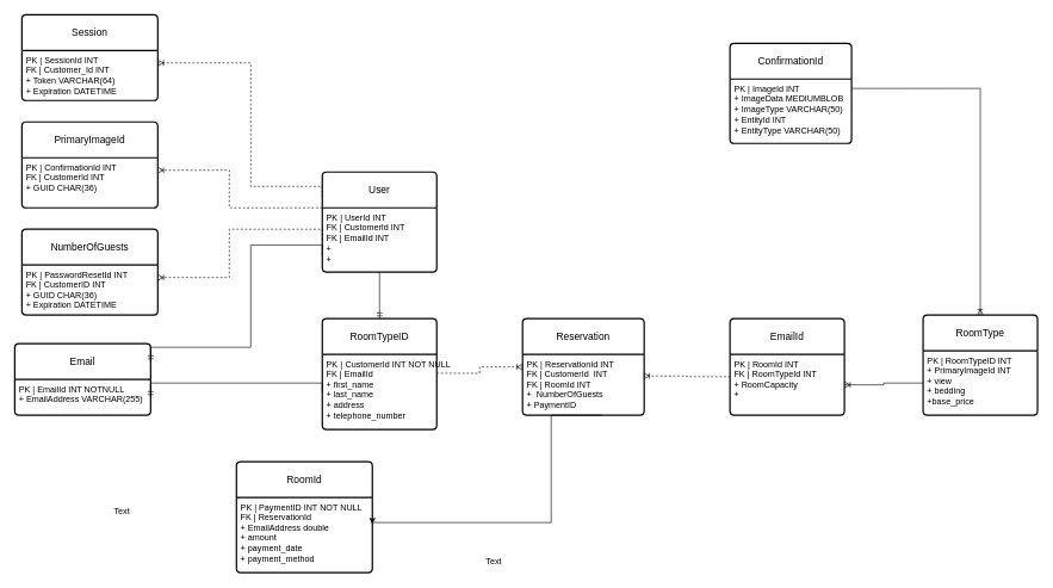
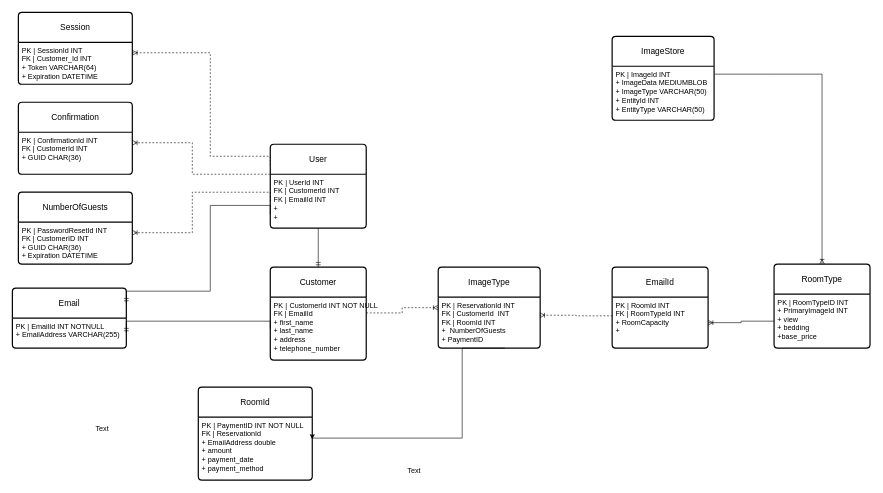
- <mxCell id="18" value="ConfirmationId" style="swimlane;childLayout=stackLayout;horizontal=1;startSize=50;horizontalStack=0;rounded=1;fontSize=14;fontStyle=0;strokeWidth=2;resizeParent=0;resizeLast=1;shadow=0;dashed=0;align=center;arcSize=4;whiteSpace=wrap;html=1;" parent="1" vertex="1"><mxGeometry x="1020" y="60" width="170" height="140" as="geometry" /></mxCell>
+ <mxCell id="18" value="ImageStore" style="swimlane;childLayout=stackLayout;horizontal=1;startSize=50;horizontalStack=0;rounded=1;fontSize=14;fontStyle=0;strokeWidth=2;resizeParent=0;resizeLast=1;shadow=0;dashed=0;align=center;arcSize=4;whiteSpace=wrap;html=1;" parent="1" vertex="1"><mxGeometry x="1020" y="60" width="170" height="140" as="geometry" /></mxCell>
- <mxCell id="10" value="PrimaryImageId" style="swimlane;childLayout=stackLayout;horizontal=1;startSize=50;horizontalStack=0;rounded=1;fontSize=14;fontStyle=0;strokeWidth=2;resizeParent=0;resizeLast=1;shadow=0;dashed=0;align=center;arcSize=4;whiteSpace=wrap;html=1;" parent="1" vertex="1"><mxGeometry x="30" y="170" width="190" height="120" as="geometry" /></mxCell>
+ <mxCell id="10" value="Confirmation" style="swimlane;childLayout=stackLayout;horizontal=1;startSize=50;horizontalStack=0;rounded=1;fontSize=14;fontStyle=0;strokeWidth=2;resizeParent=0;resizeLast=1;shadow=0;dashed=0;align=center;arcSize=4;whiteSpace=wrap;html=1;" parent="1" vertex="1"><mxGeometry x="30" y="170" width="190" height="120" as="geometry" /></mxCell>
- <mxCell id="2" value="RoomTypeID" style="swimlane;childLayout=stackLayout;horizontal=1;startSize=50;horizontalStack=0;rounded=1;fontSize=14;fontStyle=0;strokeWidth=2;resizeParent=0;resizeLast=1;shadow=0;dashed=0;align=center;arcSize=4;whiteSpace=wrap;html=1;" parent="1" vertex="1"><mxGeometry x="450" y="445" width="160" height="155" as="geometry"><mxRectangle x="480" y="445" width="100" height="50" as="alternateBounds" /></mxGeometry></mxCell>
+ <mxCell id="2" value="Customer" style="swimlane;childLayout=stackLayout;horizontal=1;startSize=50;horizontalStack=0;rounded=1;fontSize=14;fontStyle=0;strokeWidth=2;resizeParent=0;resizeLast=1;shadow=0;dashed=0;align=center;arcSize=4;whiteSpace=wrap;html=1;" parent="1" vertex="1"><mxGeometry x="450" y="445" width="160" height="155" as="geometry"><mxRectangle x="480" y="445" width="100" height="50" as="alternateBounds" /></mxGeometry></mxCell>
- <mxCell id="4" value="Reservation" style="swimlane;childLayout=stackLayout;horizontal=1;startSize=50;horizontalStack=0;rounded=1;fontSize=14;fontStyle=0;strokeWidth=2;resizeParent=0;resizeLast=1;shadow=0;dashed=0;align=center;arcSize=4;whiteSpace=wrap;html=1;" parent="1" vertex="1"><mxGeometry x="730" y="445" width="170" height="135" as="geometry" /></mxCell>
+ <mxCell id="4" value="ImageType" style="swimlane;childLayout=stackLayout;horizontal=1;startSize=50;horizontalStack=0;rounded=1;fontSize=14;fontStyle=0;strokeWidth=2;resizeParent=0;resizeLast=1;shadow=0;dashed=0;align=center;arcSize=4;whiteSpace=wrap;html=1;" parent="1" vertex="1"><mxGeometry x="730" y="445" width="170" height="135" as="geometry" /></mxCell>
